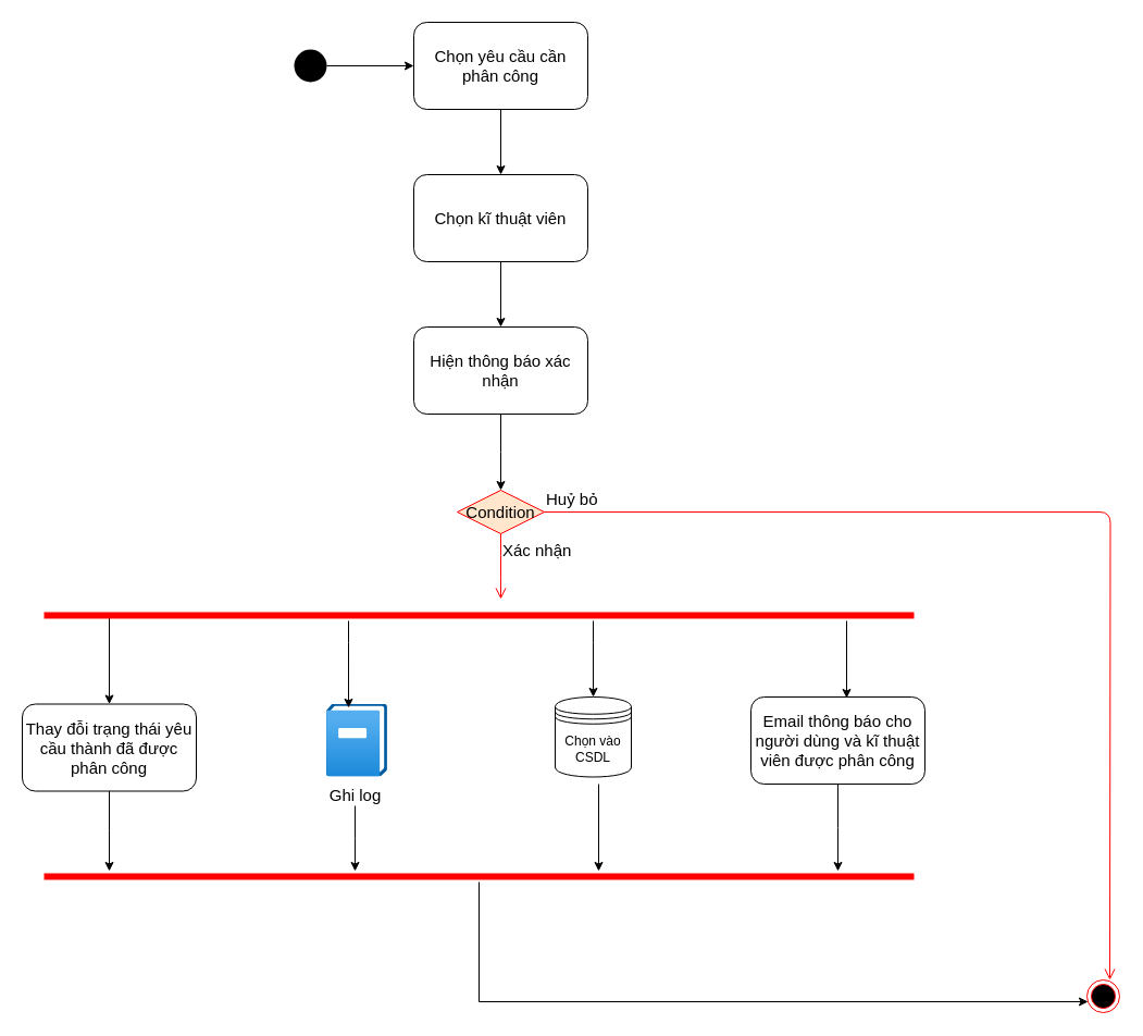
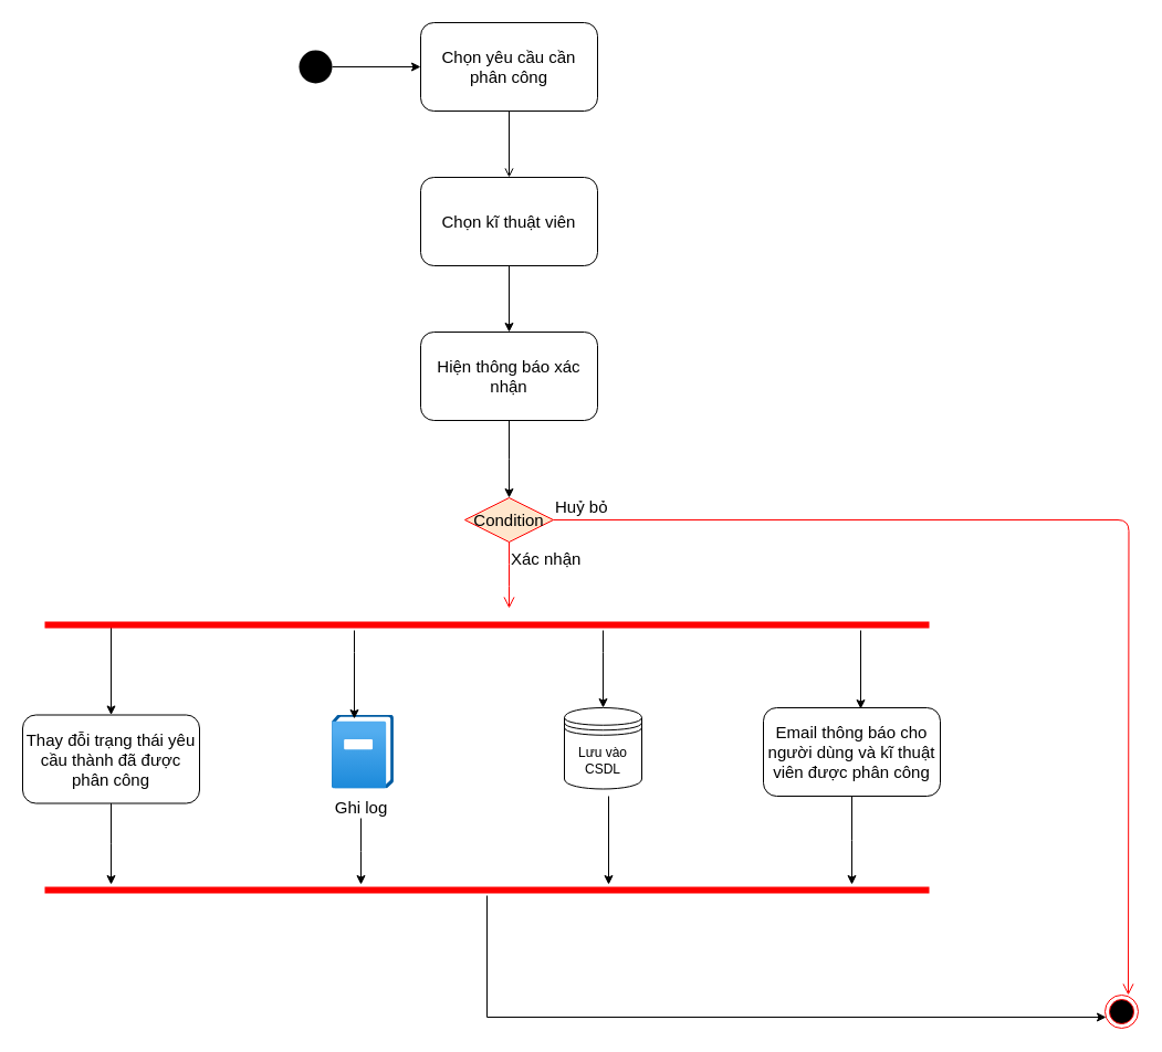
- <mxCell id="4" style="edgeStyle=orthogonalEdgeStyle;rounded=0;orthogonalLoop=1;jettySize=auto;html=1;entryX=0.5;entryY=0;entryDx=0;entryDy=0;fontSize=15;" parent="1" source="5" target="7" edge="1"><mxGeometry relative="1" as="geometry" /></mxCell>
+ <mxCell id="4" style="edgeStyle=orthogonalEdgeStyle;rounded=0;orthogonalLoop=1;jettySize=auto;html=1;entryX=0.5;entryY=0;entryDx=0;entryDy=0;fontSize=15;endArrow=open;" parent="1" source="5" target="7" edge="1"><mxGeometry relative="1" as="geometry" /></mxCell>
- <mxCell id="28" value="Chọn vào CSDL" style="shape=datastore;whiteSpace=wrap;html=1;" vertex="1" parent="1"><mxGeometry x="510" y="640" width="70" height="73.5" as="geometry" /></mxCell>
+ <mxCell id="28" value="Lưu vào CSDL" style="shape=datastore;whiteSpace=wrap;html=1;" vertex="1" parent="1"><mxGeometry x="510" y="640" width="70" height="73.5" as="geometry" /></mxCell>
